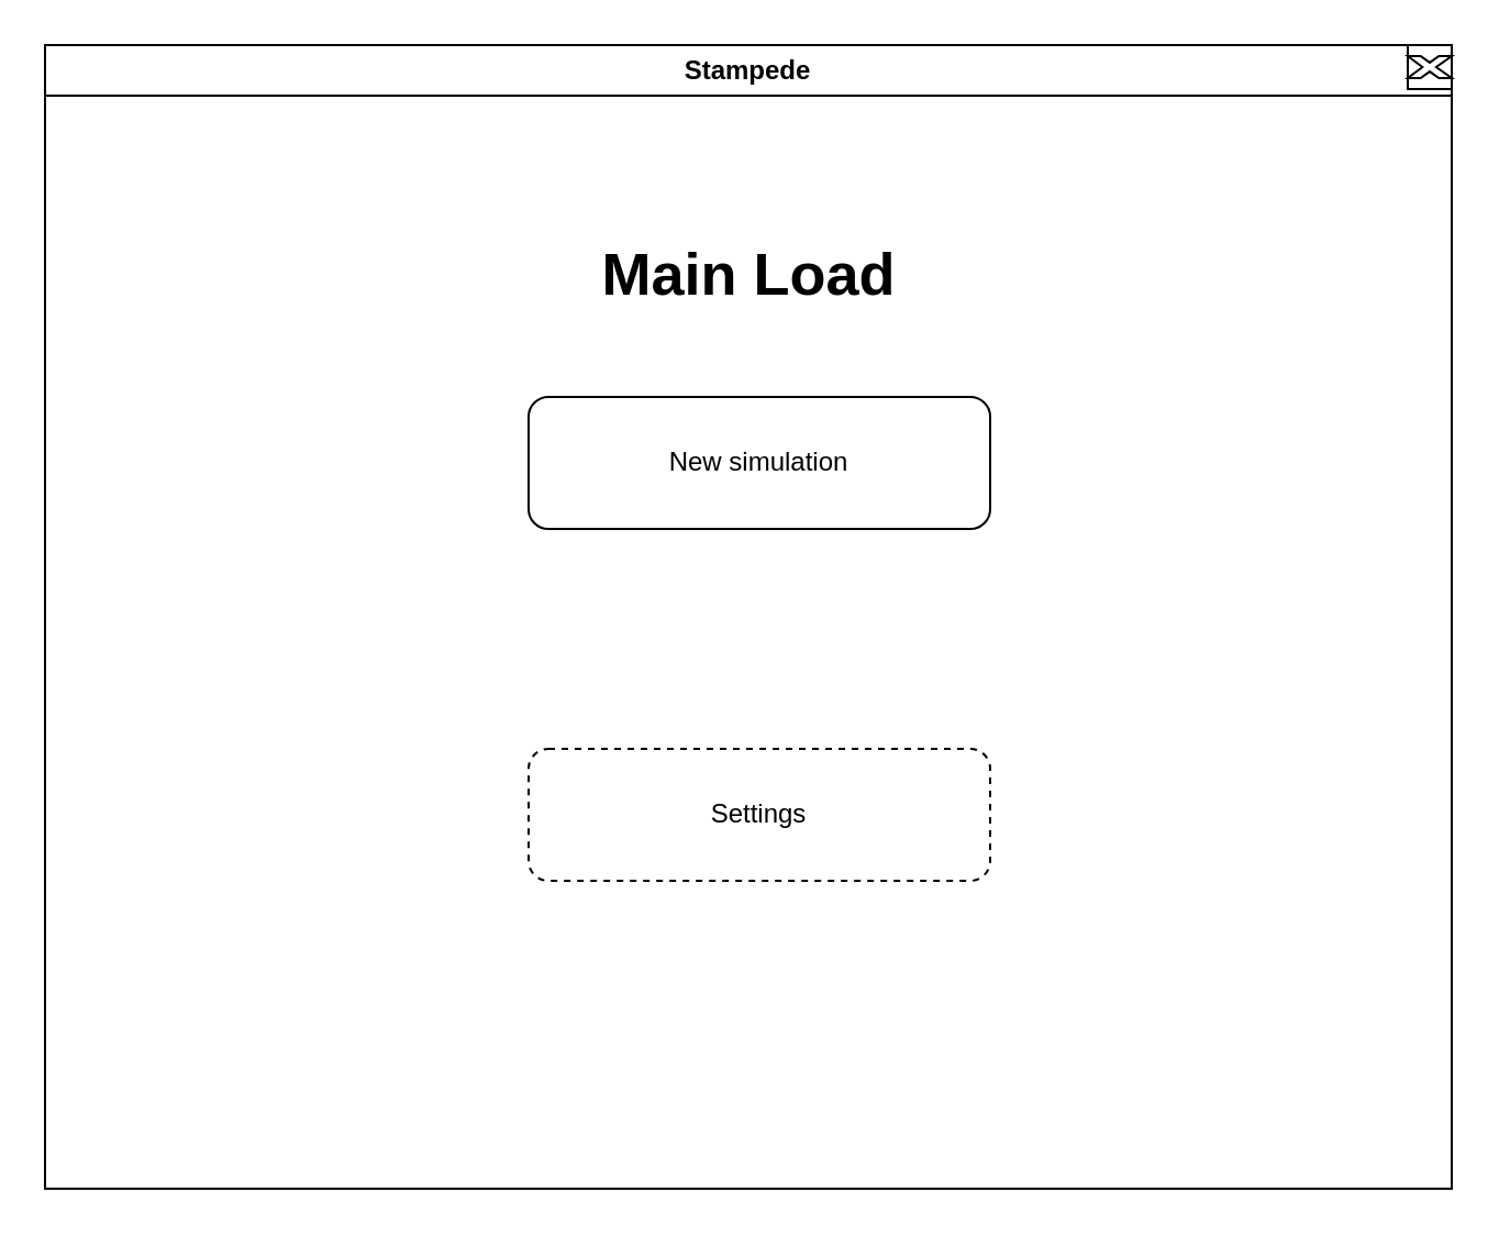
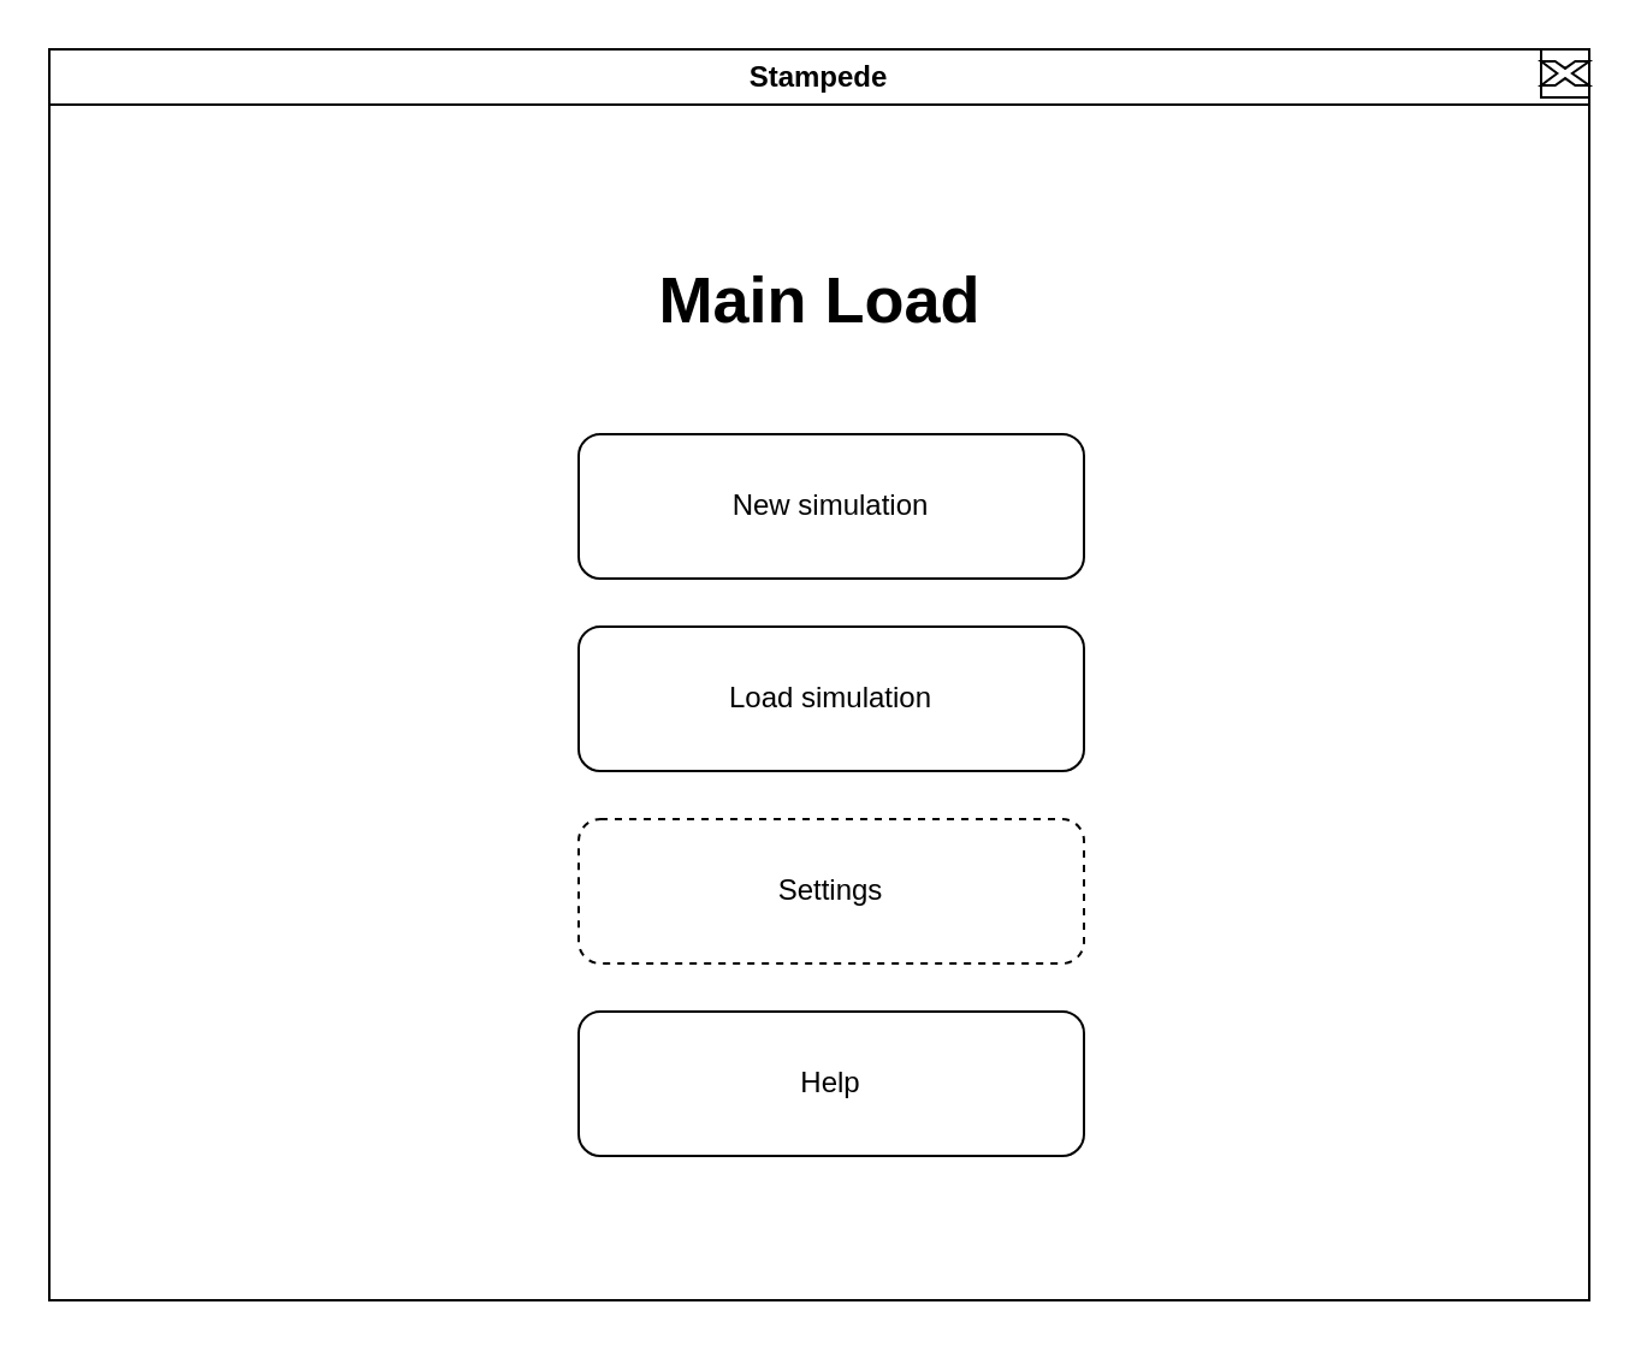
+ <mxCell id="7" value="Load simulation" style="rounded=1;whiteSpace=wrap;html=1;" vertex="1" parent="2"><mxGeometry x="220" y="240" width="210" height="60" as="geometry" /></mxCell>
+ <mxCell id="9" value="Help" style="rounded=1;whiteSpace=wrap;html=1;" vertex="1" parent="2"><mxGeometry x="220" y="400" width="210" height="60" as="geometry" /></mxCell>
